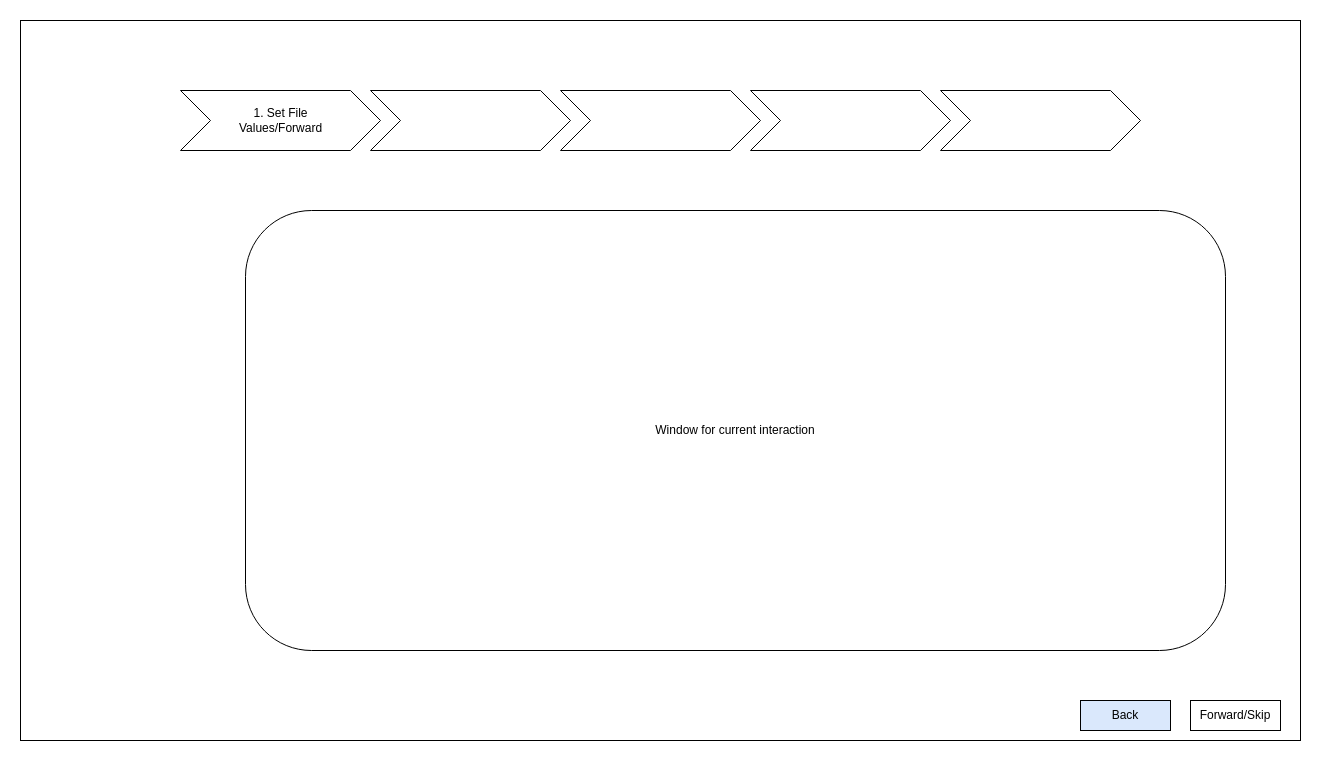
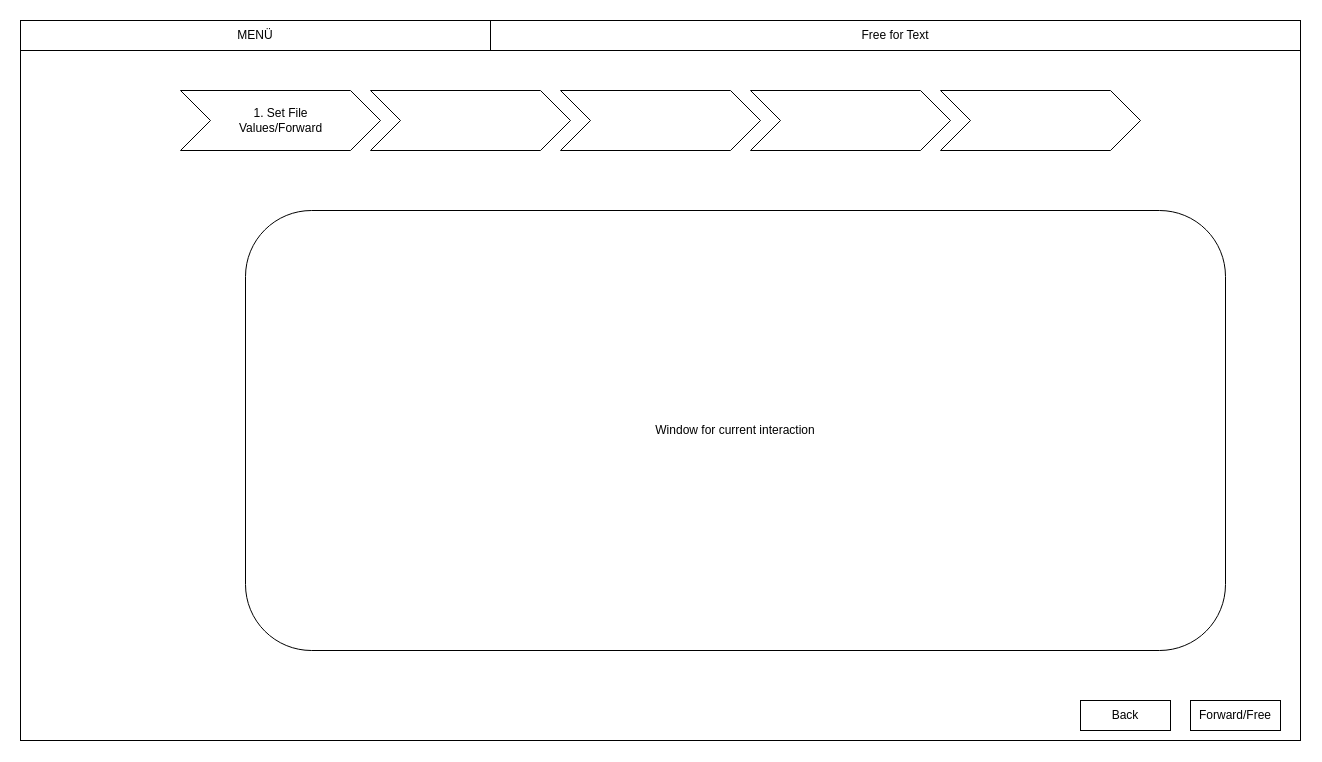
+ <mxCell id="3" value="MENÜ" style="rounded=0;whiteSpace=wrap;html=1;" vertex="1" parent="1"><mxGeometry x="20" y="20" width="470" height="30" as="geometry" /></mxCell>
+ <mxCell id="4" value="Free for Text" style="rounded=0;whiteSpace=wrap;html=1;" vertex="1" parent="1"><mxGeometry x="490" y="20" width="810" height="30" as="geometry" /></mxCell>
- <mxCell id="10" value="Back" style="rounded=0;whiteSpace=wrap;html=1;fillColor=#dae8fc;" vertex="1" parent="1"><mxGeometry x="1080" y="700" width="90" height="30" as="geometry" /></mxCell>
+ <mxCell id="10" value="Back" style="rounded=0;whiteSpace=wrap;html=1;" vertex="1" parent="1"><mxGeometry x="1080" y="700" width="90" height="30" as="geometry" /></mxCell>
- <mxCell id="11" value="Forward/Skip" style="rounded=0;whiteSpace=wrap;html=1;" vertex="1" parent="1"><mxGeometry x="1190" y="700" width="90" height="30" as="geometry" /></mxCell>
+ <mxCell id="11" value="Forward/Free" style="rounded=0;whiteSpace=wrap;html=1;" vertex="1" parent="1"><mxGeometry x="1190" y="700" width="90" height="30" as="geometry" /></mxCell>
